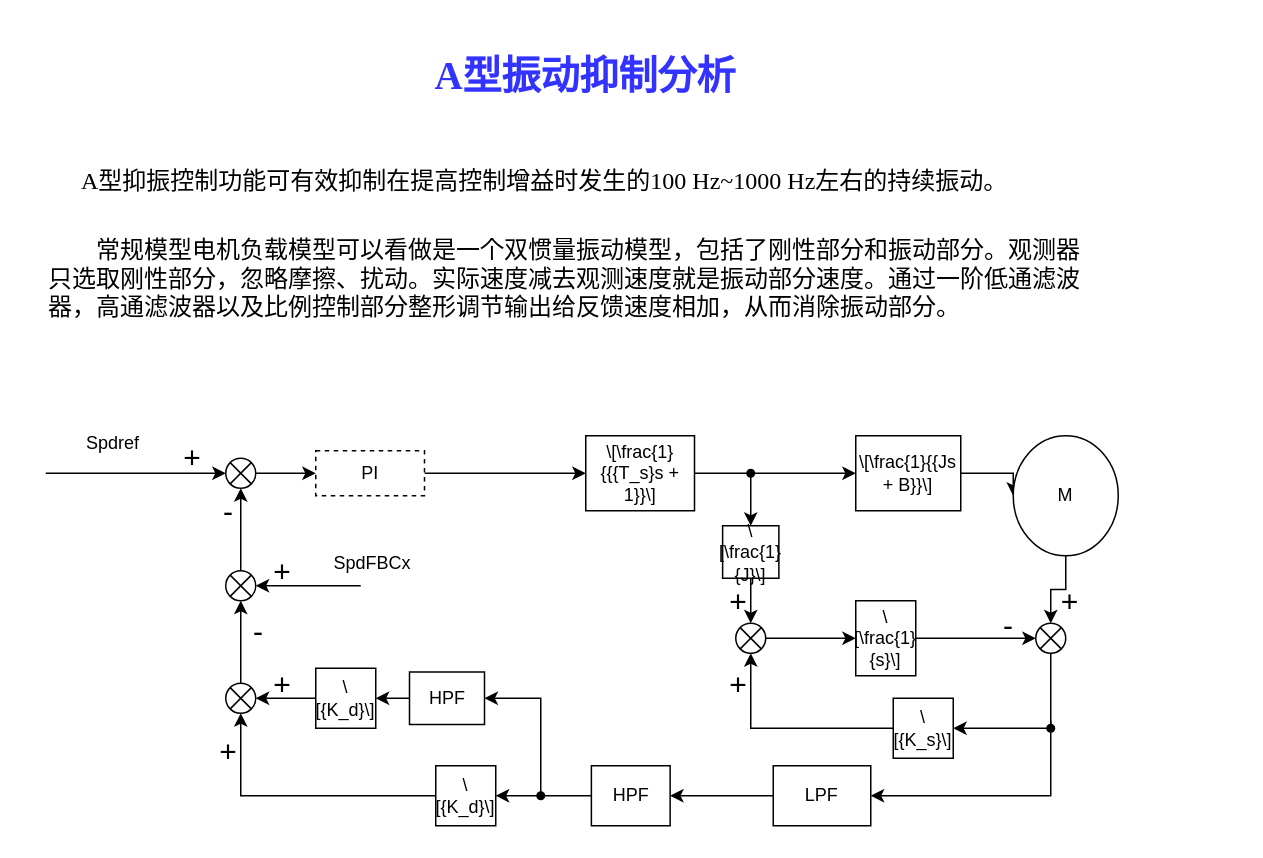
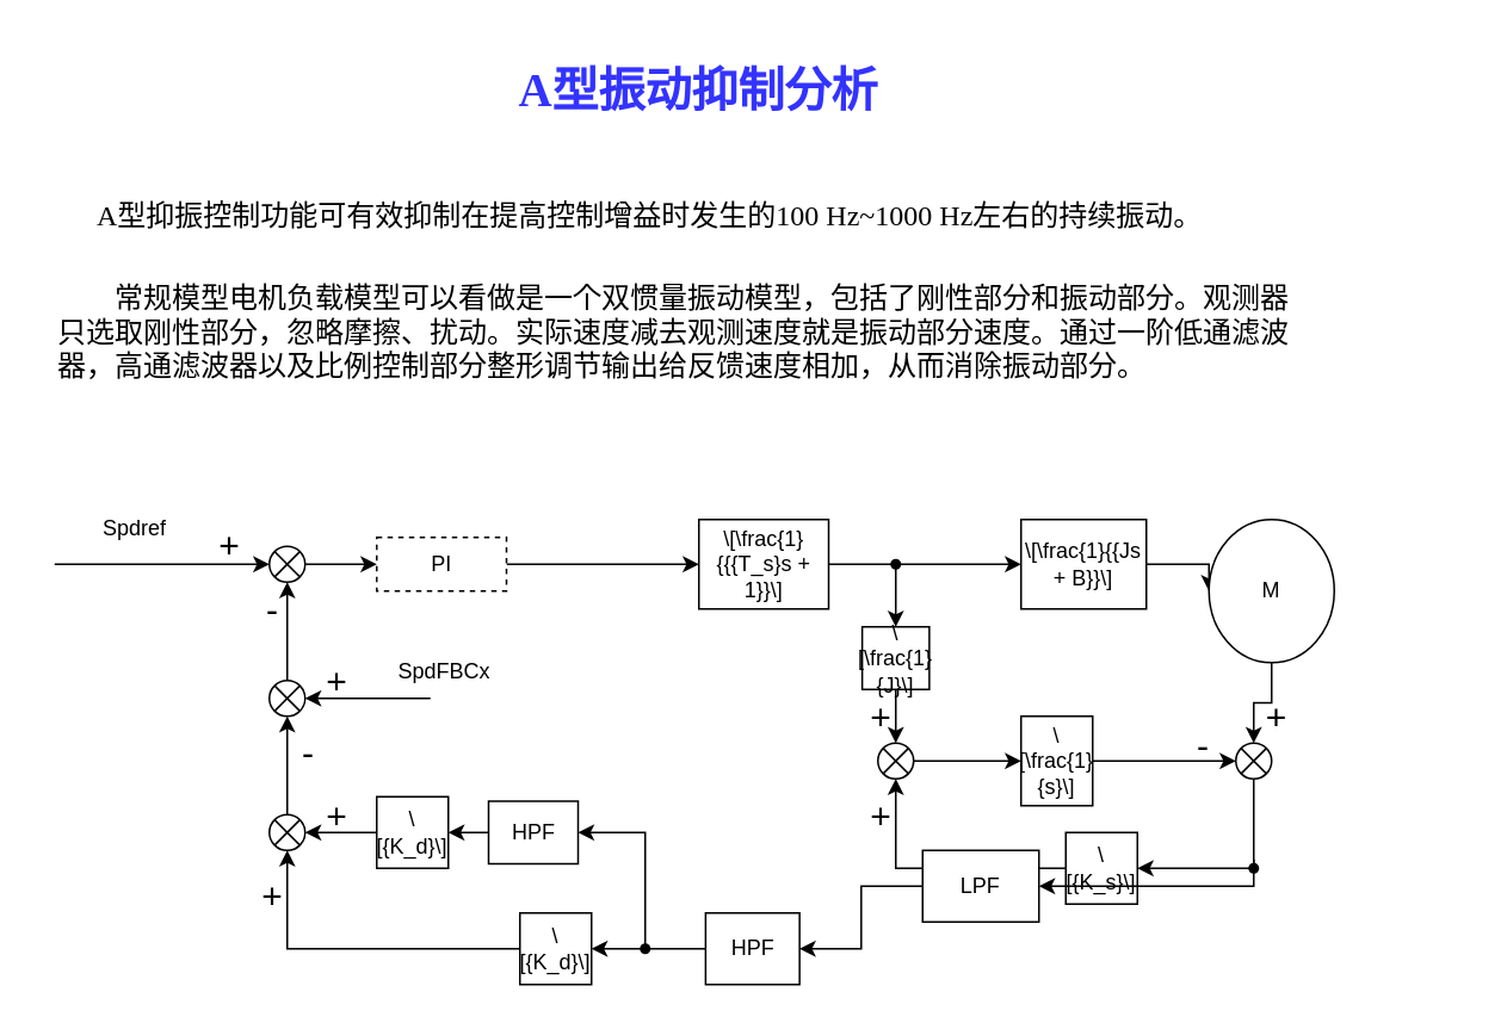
- <mxCell id="42" value="LPF" style="rounded=0;whiteSpace=wrap;html=1;fontSize=12;" vertex="1" parent="1"><mxGeometry x="515" y="510" width="65" height="40" as="geometry" /></mxCell>
+ <mxCell id="42" value="LPF" style="rounded=0;whiteSpace=wrap;html=1;fontSize=12;" vertex="1" parent="1"><mxGeometry x="515" y="475" width="65" height="40" as="geometry" /></mxCell>
